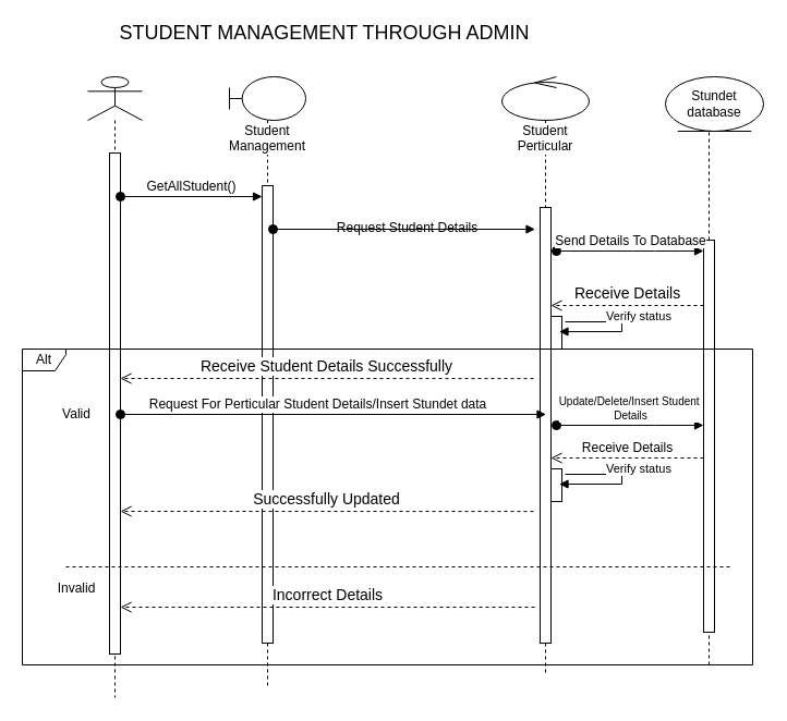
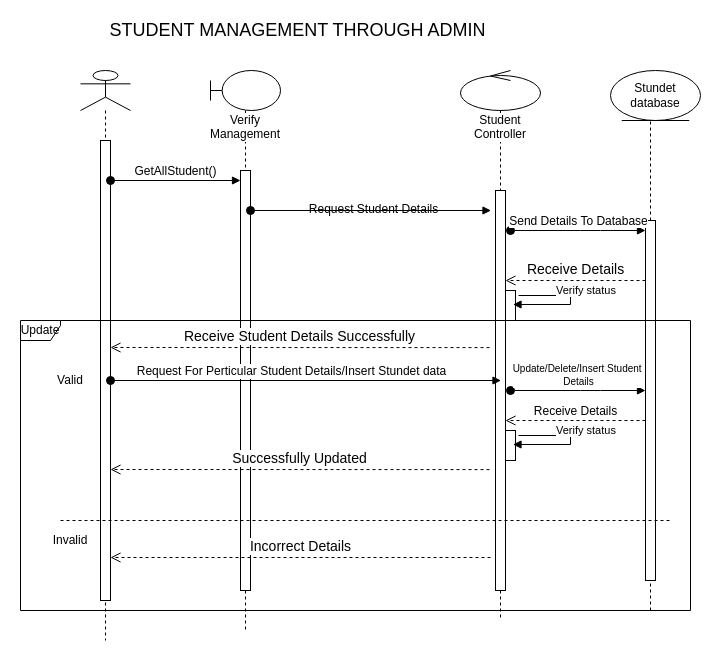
- <mxCell id="5" value="Student Management" style="shape=umlLifeline;participant=umlBoundary;perimeter=lifelinePerimeter;whiteSpace=wrap;html=1;container=1;collapsible=0;recursiveResize=0;verticalAlign=top;spacingTop=36;labelBackgroundColor=#ffffff;outlineConnect=0;" parent="1" vertex="1"><mxGeometry x="210" y="70" width="70" height="560" as="geometry" /></mxCell>
+ <mxCell id="5" value="Verify Management" style="shape=umlLifeline;participant=umlBoundary;perimeter=lifelinePerimeter;whiteSpace=wrap;html=1;container=1;collapsible=0;recursiveResize=0;verticalAlign=top;spacingTop=36;labelBackgroundColor=#ffffff;outlineConnect=0;" parent="1" vertex="1"><mxGeometry x="210" y="70" width="70" height="560" as="geometry" /></mxCell>
- <mxCell id="7" value="Student Perticular" style="shape=umlLifeline;participant=umlControl;perimeter=lifelinePerimeter;whiteSpace=wrap;html=1;container=1;collapsible=0;recursiveResize=0;verticalAlign=top;spacingTop=36;labelBackgroundColor=#ffffff;outlineConnect=0;" parent="1" vertex="1"><mxGeometry x="460" y="70" width="80" height="550" as="geometry" /></mxCell>
+ <mxCell id="7" value="Student Controller" style="shape=umlLifeline;participant=umlControl;perimeter=lifelinePerimeter;whiteSpace=wrap;html=1;container=1;collapsible=0;recursiveResize=0;verticalAlign=top;spacingTop=36;labelBackgroundColor=#ffffff;outlineConnect=0;" parent="1" vertex="1"><mxGeometry x="460" y="70" width="80" height="550" as="geometry" /></mxCell>
- <mxCell id="23" value="Alt" style="shape=umlFrame;whiteSpace=wrap;html=1;width=40;height=20;" parent="1" vertex="1"><mxGeometry x="20" y="320" width="670" height="290" as="geometry" /></mxCell>
+ <mxCell id="23" value="Update" style="shape=umlFrame;whiteSpace=wrap;html=1;width=40;height=20;" parent="1" vertex="1"><mxGeometry x="20" y="320" width="670" height="290" as="geometry" /></mxCell>
